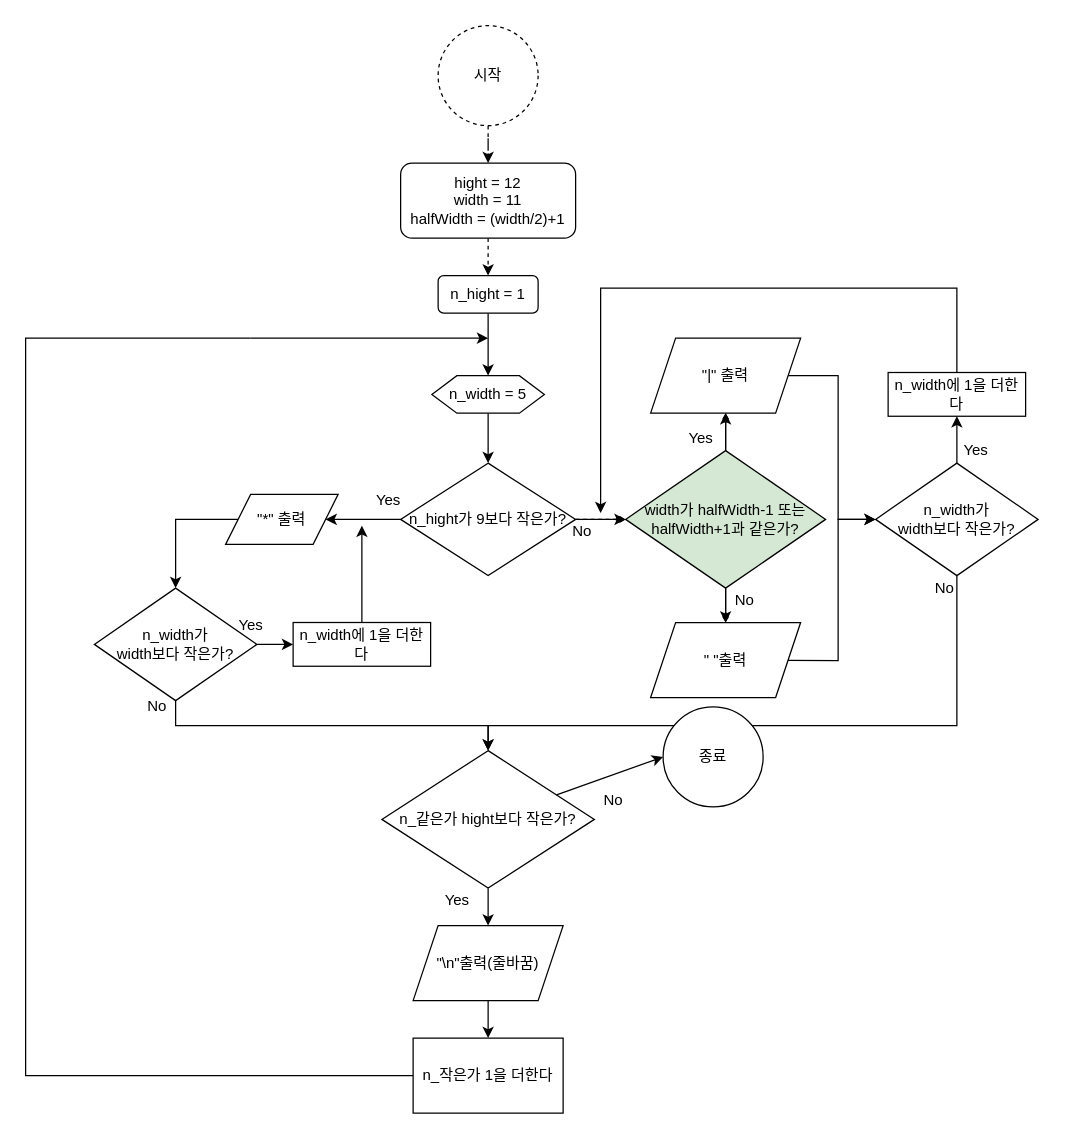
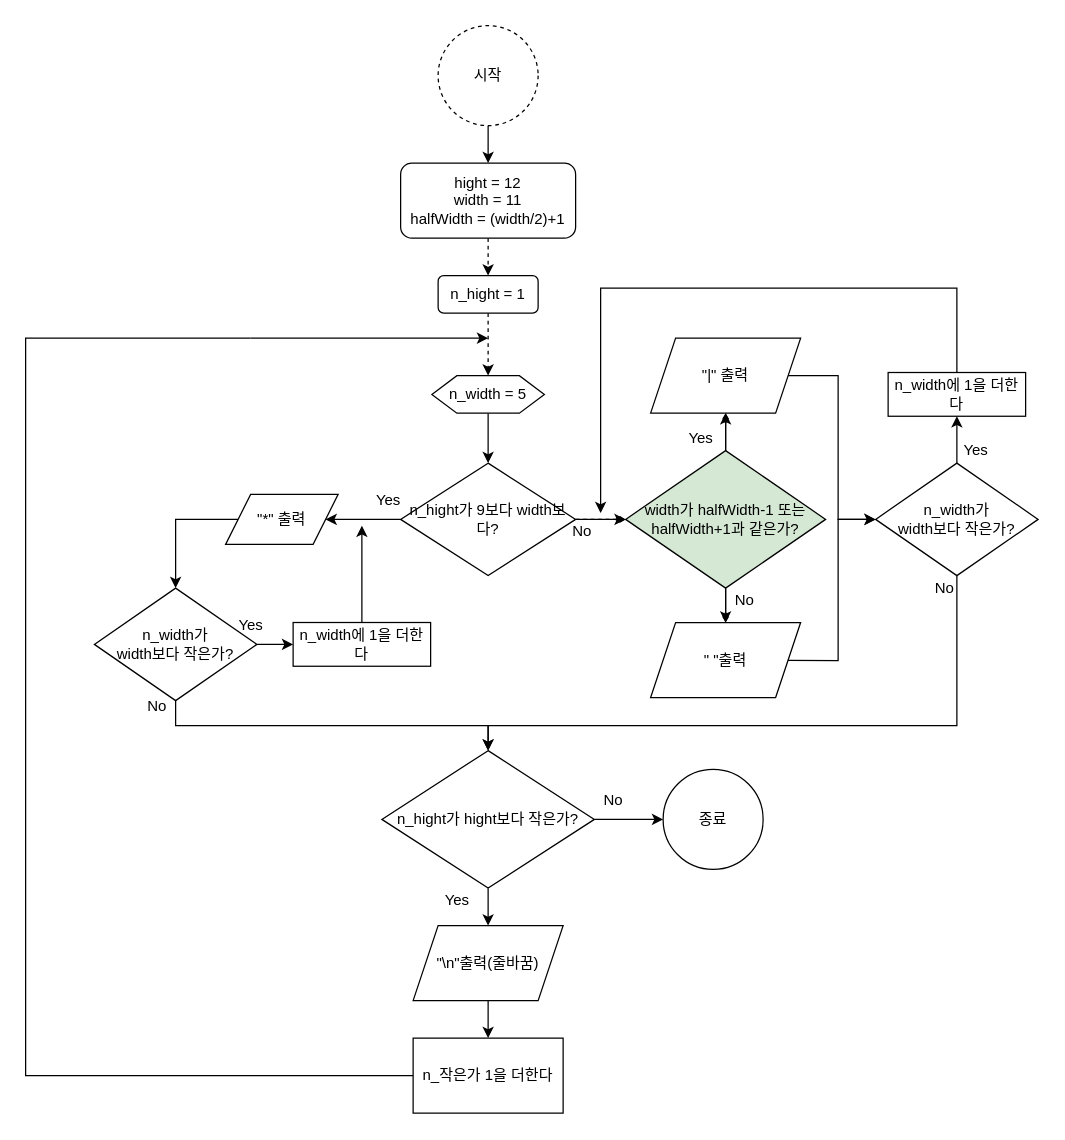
- <mxCell id="2" style="edgeStyle=orthogonalEdgeStyle;rounded=0;orthogonalLoop=1;jettySize=auto;html=1;dashed=1;" parent="1" source="3" target="25" edge="1"><mxGeometry relative="1" as="geometry" /></mxCell>
+ <mxCell id="2" style="edgeStyle=orthogonalEdgeStyle;rounded=0;orthogonalLoop=1;jettySize=auto;html=1;" parent="1" source="3" target="25" edge="1"><mxGeometry relative="1" as="geometry" /></mxCell>
- <mxCell id="26" style="edgeStyle=none;rounded=0;orthogonalLoop=1;jettySize=auto;html=1;entryX=0.5;entryY=0;entryDx=0;entryDy=0;endArrow=classic;endFill=1;" parent="1" source="27" target="23" edge="1"><mxGeometry relative="1" as="geometry" /></mxCell>
+ <mxCell id="26" style="edgeStyle=none;rounded=0;orthogonalLoop=1;jettySize=auto;html=1;entryX=0.5;entryY=0;entryDx=0;entryDy=0;endArrow=classic;endFill=1;dashed=1;" parent="1" source="27" target="23" edge="1"><mxGeometry relative="1" as="geometry" /></mxCell>
- <mxCell id="13" value="n_hight가 9보다 작은가?" style="rhombus;whiteSpace=wrap;html=1;" parent="1" vertex="1"><mxGeometry x="320" y="370" width="140" height="90" as="geometry" /></mxCell>
+ <mxCell id="13" value="n_hight가 9보다 width보다?" style="rhombus;whiteSpace=wrap;html=1;" parent="1" vertex="1"><mxGeometry x="320" y="370" width="140" height="90" as="geometry" /></mxCell>
- <mxCell id="43" value="종료" style="ellipse;whiteSpace=wrap;html=1;" parent="1" vertex="1"><mxGeometry x="530" y="565" width="80" height="80" as="geometry" /></mxCell>
+ <mxCell id="43" value="종료" style="ellipse;whiteSpace=wrap;html=1;" parent="1" vertex="1"><mxGeometry x="530" y="615" width="80" height="80" as="geometry" /></mxCell>
- <mxCell id="6" value="n_같은가 hight보다 작은가?" style="rhombus;whiteSpace=wrap;html=1;" parent="1" vertex="1"><mxGeometry x="305" y="600" width="170" height="110" as="geometry" /></mxCell>
+ <mxCell id="6" value="n_hight가 hight보다 작은가?" style="rhombus;whiteSpace=wrap;html=1;" parent="1" vertex="1"><mxGeometry x="305" y="600" width="170" height="110" as="geometry" /></mxCell>
